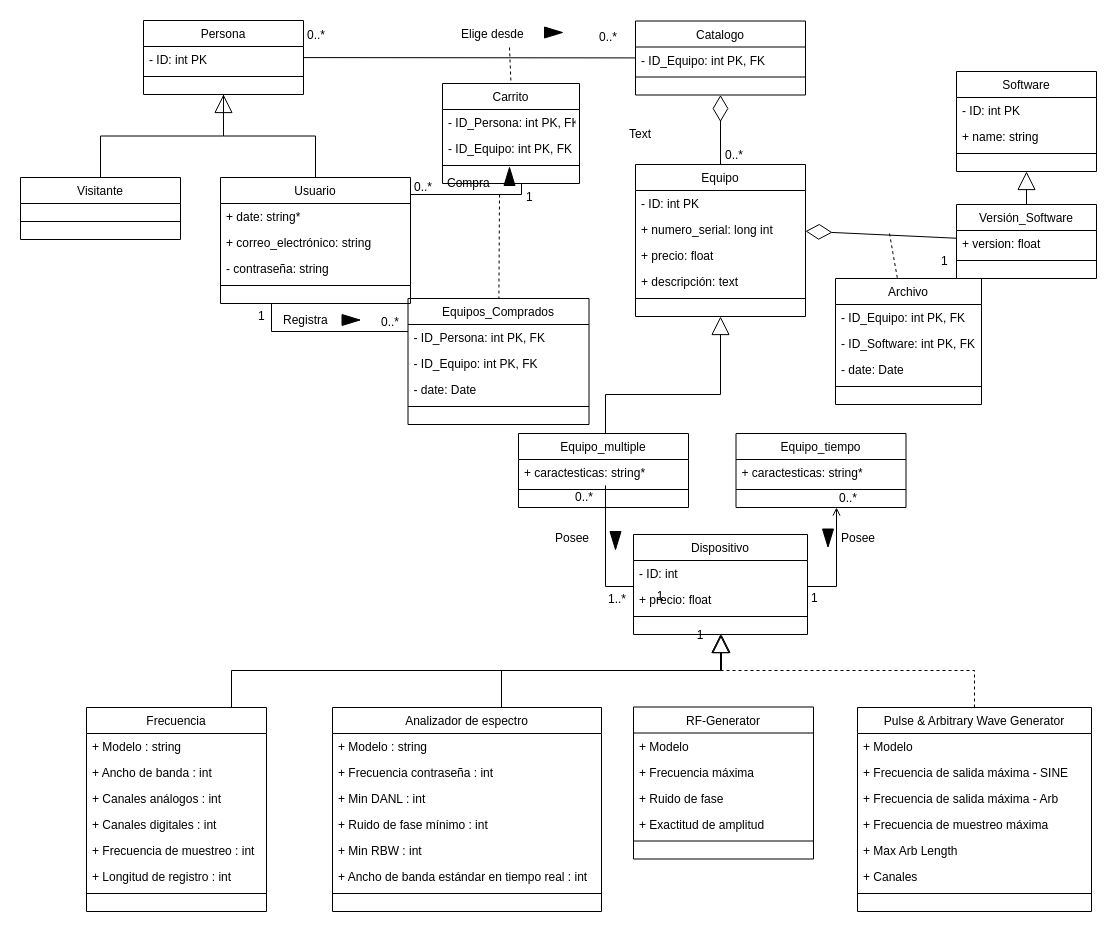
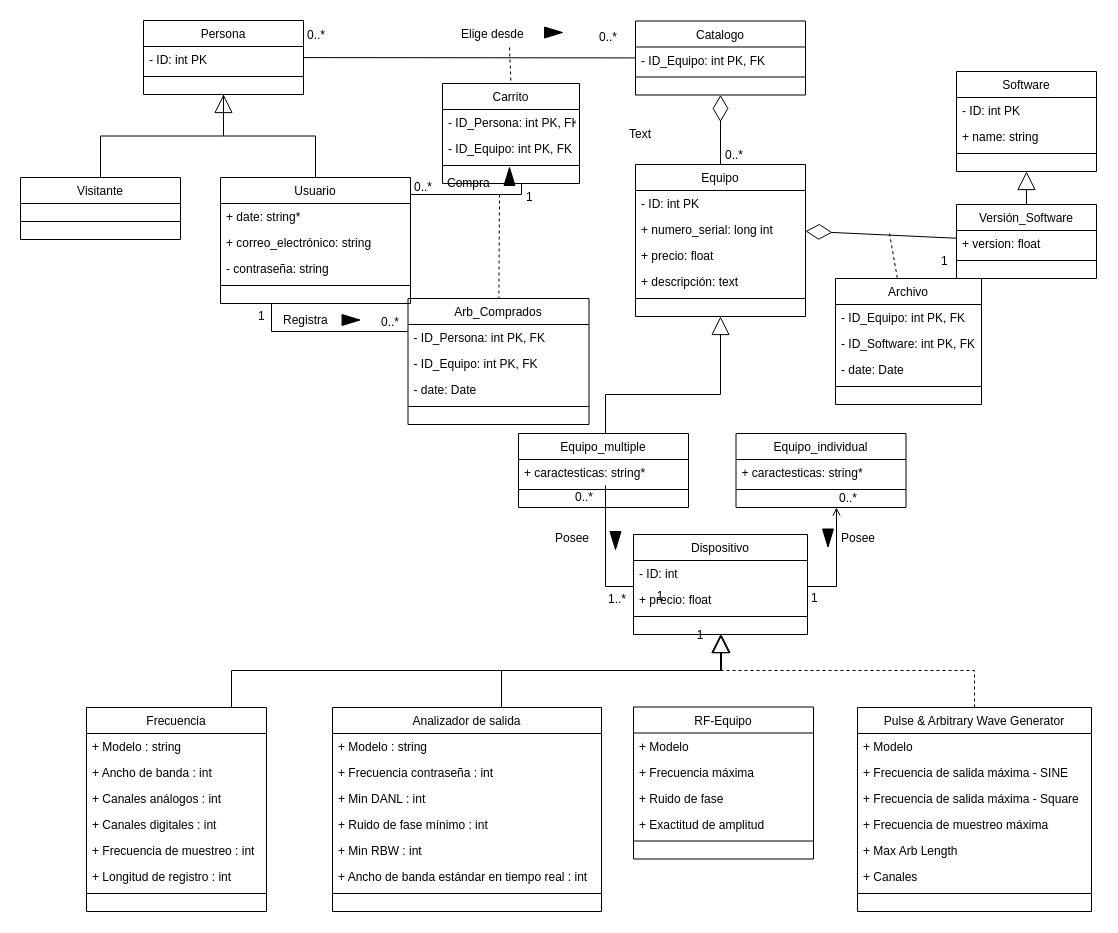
- <mxCell id="44" value="Equipos_Comprados" style="swimlane;fontStyle=0;childLayout=stackLayout;horizontal=1;startSize=26;fillColor=none;horizontalStack=0;resizeParent=1;resizeParentMax=0;resizeLast=0;collapsible=1;marginBottom=0;fontSize=12;" parent="1" vertex="1"><mxGeometry x="407.5" y="298" width="181" height="126" as="geometry" /></mxCell>
+ <mxCell id="44" value="Arb_Comprados" style="swimlane;fontStyle=0;childLayout=stackLayout;horizontal=1;startSize=26;fillColor=none;horizontalStack=0;resizeParent=1;resizeParentMax=0;resizeLast=0;collapsible=1;marginBottom=0;fontSize=12;" parent="1" vertex="1"><mxGeometry x="407.5" y="298" width="181" height="126" as="geometry" /></mxCell>
- <mxCell id="64" value="Equipo_tiempo" style="swimlane;fontStyle=0;childLayout=stackLayout;horizontal=1;startSize=26;fillColor=none;horizontalStack=0;resizeParent=1;resizeParentMax=0;resizeLast=0;collapsible=1;marginBottom=0;fontSize=12;" parent="1" vertex="1"><mxGeometry x="735.5" y="433" width="170" height="74" as="geometry" /></mxCell>
+ <mxCell id="64" value="Equipo_individual" style="swimlane;fontStyle=0;childLayout=stackLayout;horizontal=1;startSize=26;fillColor=none;horizontalStack=0;resizeParent=1;resizeParentMax=0;resizeLast=0;collapsible=1;marginBottom=0;fontSize=12;" parent="1" vertex="1"><mxGeometry x="735.5" y="433" width="170" height="74" as="geometry" /></mxCell>
- <mxCell id="116" value="Analizador de espectro" style="swimlane;fontStyle=0;childLayout=stackLayout;horizontal=1;startSize=26;fillColor=none;horizontalStack=0;resizeParent=1;resizeParentMax=0;resizeLast=0;collapsible=1;marginBottom=0;" parent="1" vertex="1"><mxGeometry x="332" y="707" width="269" height="204" as="geometry" /></mxCell>
+ <mxCell id="116" value="Analizador de salida" style="swimlane;fontStyle=0;childLayout=stackLayout;horizontal=1;startSize=26;fillColor=none;horizontalStack=0;resizeParent=1;resizeParentMax=0;resizeLast=0;collapsible=1;marginBottom=0;" parent="1" vertex="1"><mxGeometry x="332" y="707" width="269" height="204" as="geometry" /></mxCell>
- <mxCell id="125" value="RF-Generator" style="swimlane;fontStyle=0;childLayout=stackLayout;horizontal=1;startSize=26;fillColor=none;horizontalStack=0;resizeParent=1;resizeParentMax=0;resizeLast=0;collapsible=1;marginBottom=0;" parent="1" vertex="1"><mxGeometry x="633" y="706.5" width="180" height="152" as="geometry" /></mxCell>
+ <mxCell id="125" value="RF-Equipo" style="swimlane;fontStyle=0;childLayout=stackLayout;horizontal=1;startSize=26;fillColor=none;horizontalStack=0;resizeParent=1;resizeParentMax=0;resizeLast=0;collapsible=1;marginBottom=0;" parent="1" vertex="1"><mxGeometry x="633" y="706.5" width="180" height="152" as="geometry" /></mxCell>
- <mxCell id="135" value="+ Frecuencia de salida máxima - Arb" style="text;strokeColor=none;fillColor=none;align=left;verticalAlign=top;spacingLeft=4;spacingRight=4;overflow=hidden;rotatable=0;points=[[0,0.5],[1,0.5]];portConstraint=eastwest;" parent="132" vertex="1"><mxGeometry y="78" width="234" height="26" as="geometry" /></mxCell>
+ <mxCell id="135" value="+ Frecuencia de salida máxima - Square" style="text;strokeColor=none;fillColor=none;align=left;verticalAlign=top;spacingLeft=4;spacingRight=4;overflow=hidden;rotatable=0;points=[[0,0.5],[1,0.5]];portConstraint=eastwest;" parent="132" vertex="1"><mxGeometry y="78" width="234" height="26" as="geometry" /></mxCell>
